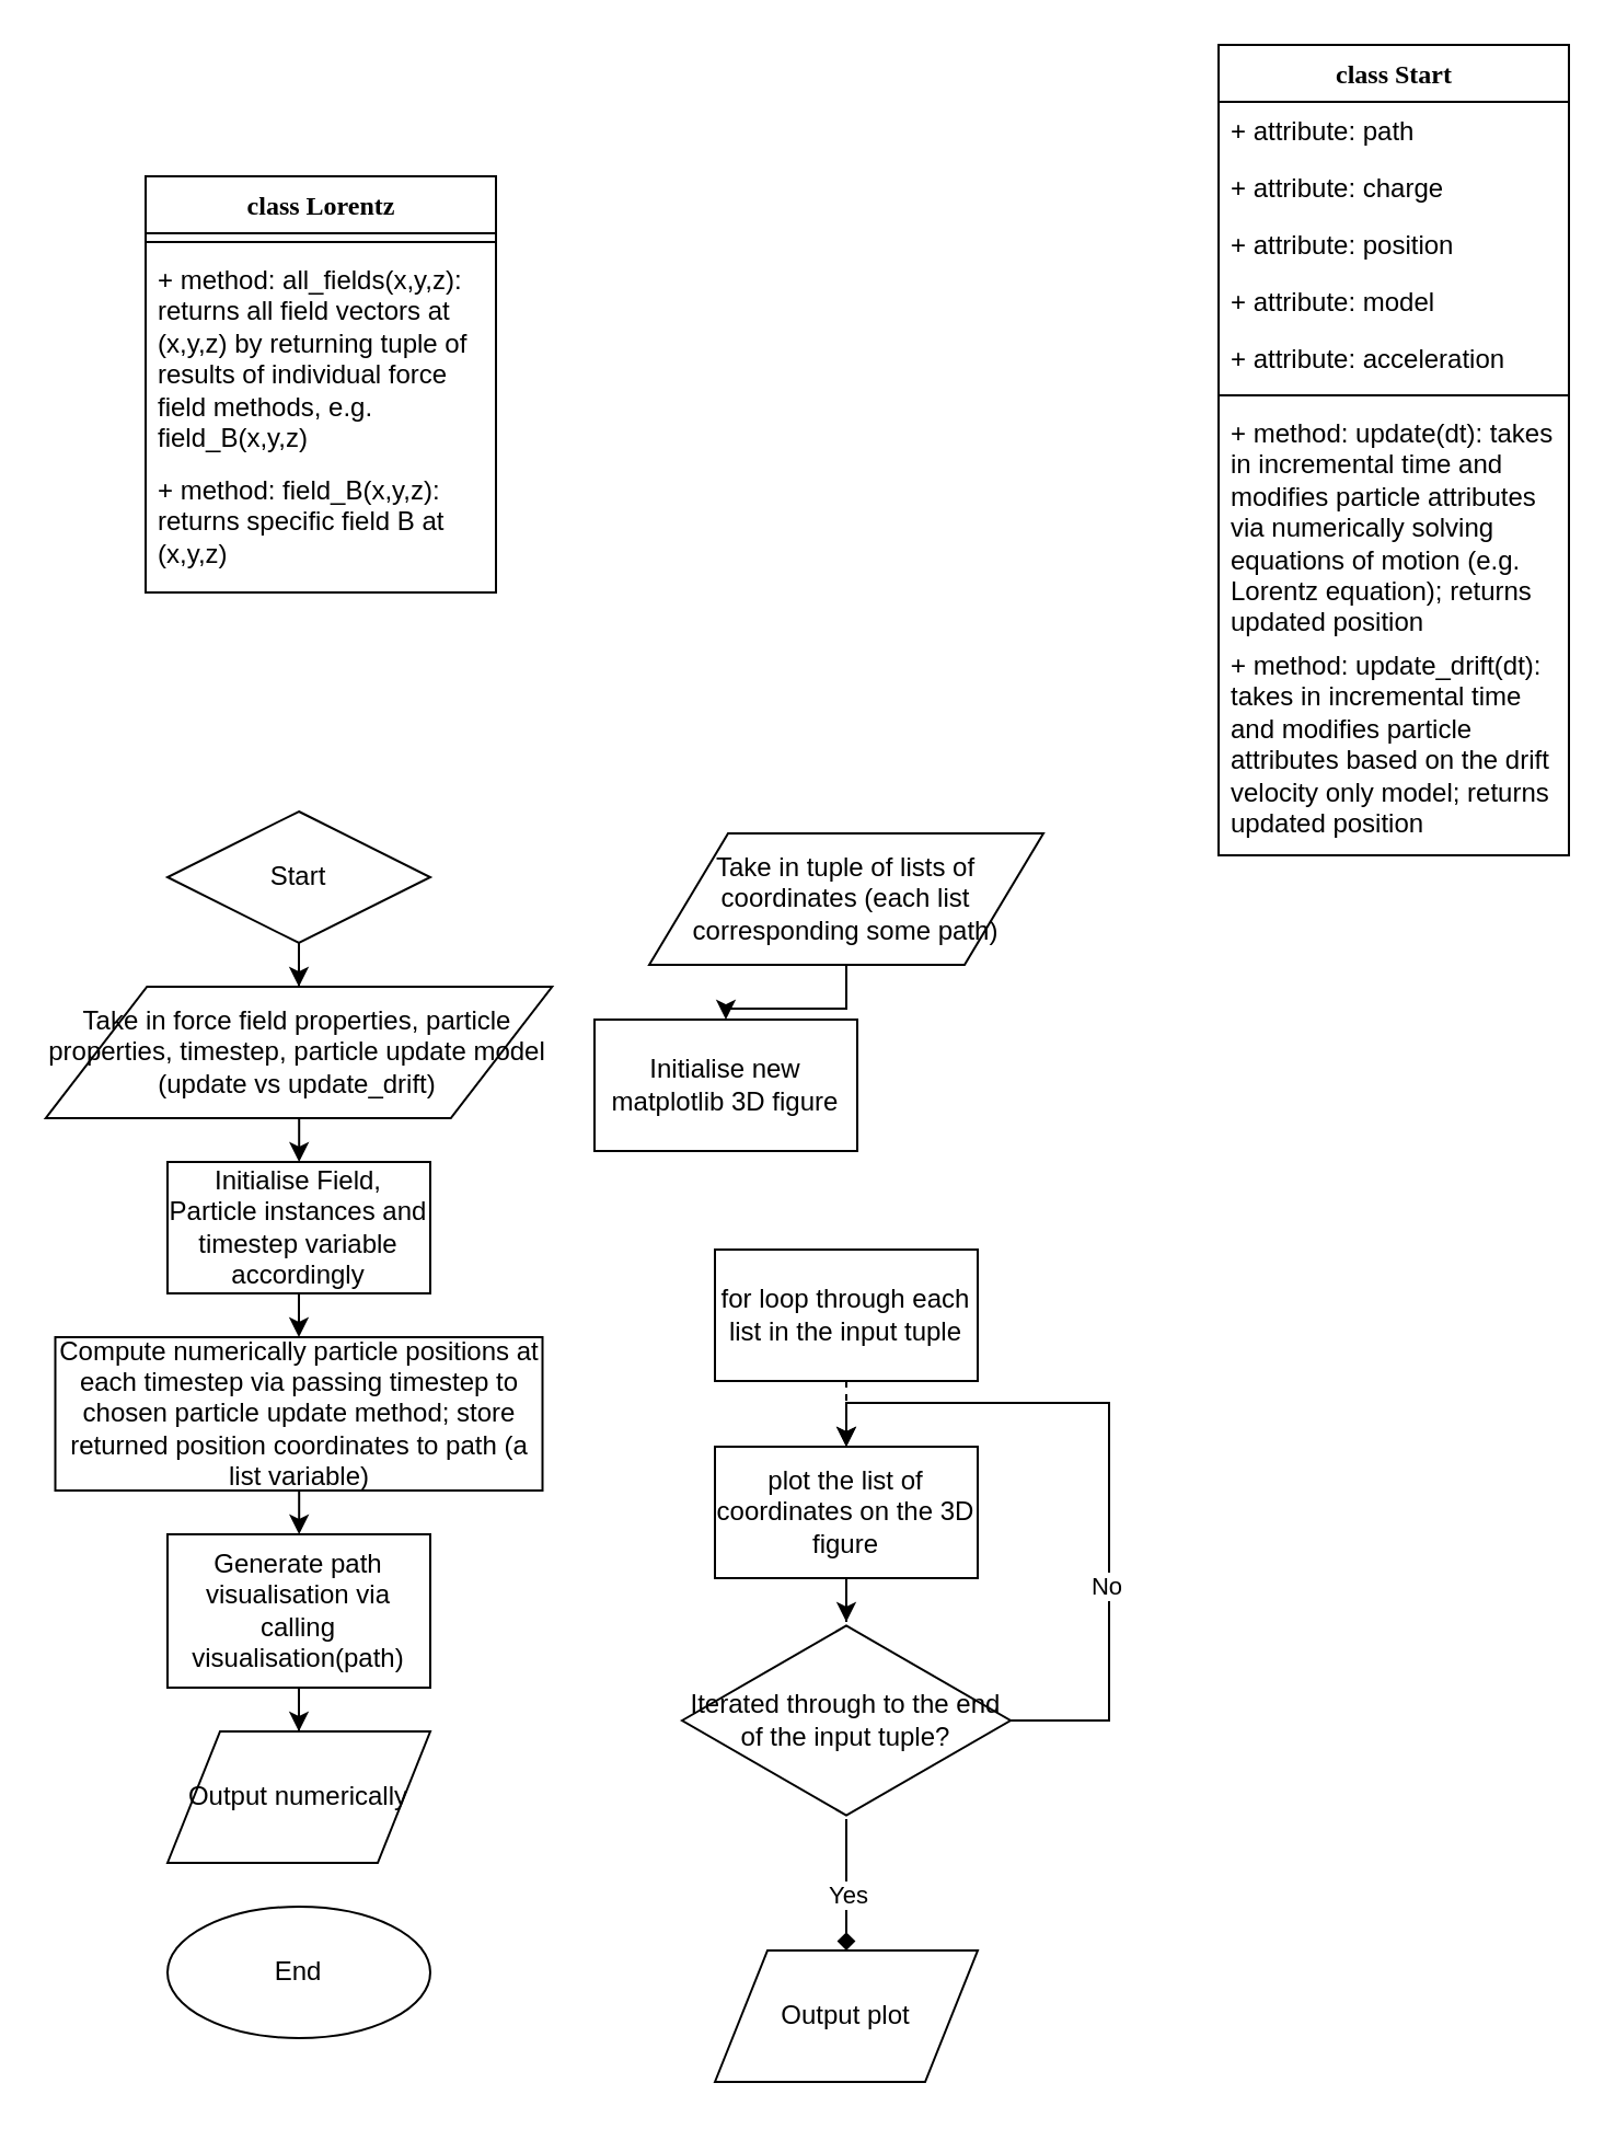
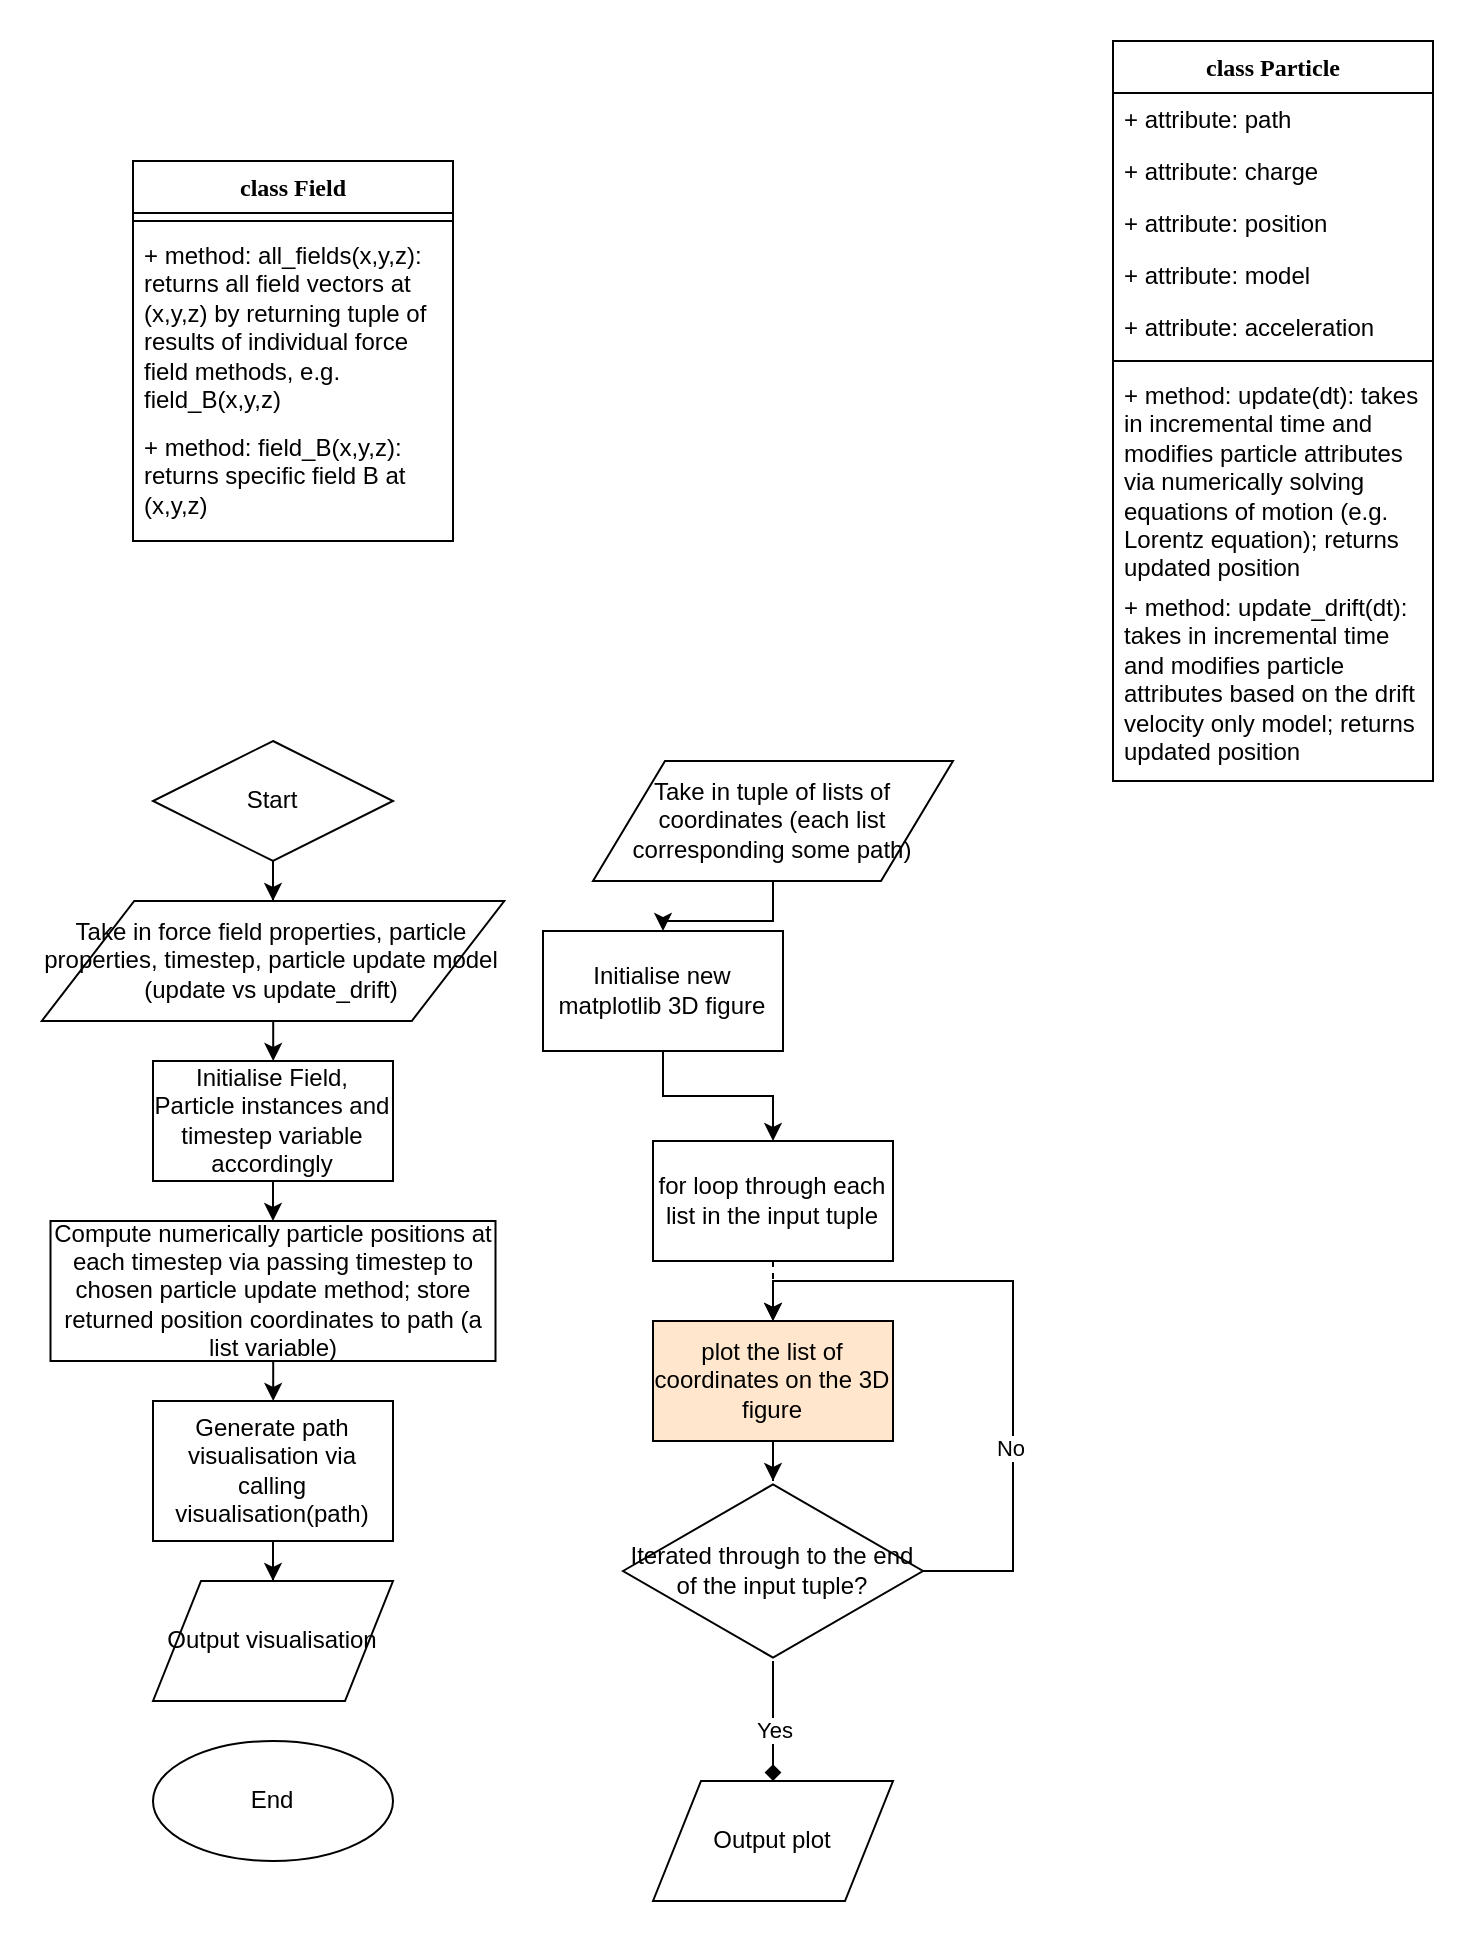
- <mxCell id="32" value="class Start" style="swimlane;html=1;fontStyle=1;align=center;verticalAlign=top;childLayout=stackLayout;horizontal=1;startSize=26;horizontalStack=0;resizeParent=1;resizeLast=0;collapsible=1;marginBottom=0;swimlaneFillColor=#ffffff;rounded=0;shadow=0;comic=0;labelBackgroundColor=none;strokeWidth=1;fillColor=none;fontFamily=Verdana;fontSize=12" parent="1" vertex="1"><mxGeometry x="556" y="20" width="160" height="370" as="geometry" /></mxCell>
+ <mxCell id="32" value="class Particle" style="swimlane;html=1;fontStyle=1;align=center;verticalAlign=top;childLayout=stackLayout;horizontal=1;startSize=26;horizontalStack=0;resizeParent=1;resizeLast=0;collapsible=1;marginBottom=0;swimlaneFillColor=#ffffff;rounded=0;shadow=0;comic=0;labelBackgroundColor=none;strokeWidth=1;fillColor=none;fontFamily=Verdana;fontSize=12" parent="1" vertex="1"><mxGeometry x="556" y="20" width="160" height="370" as="geometry" /></mxCell>
- <mxCell id="2" value="class Lorentz" style="swimlane;html=1;fontStyle=1;align=center;verticalAlign=top;childLayout=stackLayout;horizontal=1;startSize=26;horizontalStack=0;resizeParent=1;resizeLast=0;collapsible=1;marginBottom=0;swimlaneFillColor=#ffffff;rounded=0;shadow=0;comic=0;labelBackgroundColor=none;strokeWidth=1;fillColor=none;fontFamily=Verdana;fontSize=12" parent="1" vertex="1"><mxGeometry x="66" y="80" width="160" height="190" as="geometry" /></mxCell>
+ <mxCell id="2" value="class Field" style="swimlane;html=1;fontStyle=1;align=center;verticalAlign=top;childLayout=stackLayout;horizontal=1;startSize=26;horizontalStack=0;resizeParent=1;resizeLast=0;collapsible=1;marginBottom=0;swimlaneFillColor=#ffffff;rounded=0;shadow=0;comic=0;labelBackgroundColor=none;strokeWidth=1;fillColor=none;fontFamily=Verdana;fontSize=12" parent="1" vertex="1"><mxGeometry x="66" y="80" width="160" height="190" as="geometry" /></mxCell>
+ <mxCell id="24" value="" style="edgeStyle=orthogonalEdgeStyle;rounded=0;orthogonalLoop=1;jettySize=auto;html=1;" edge="1" parent="1" source="25" target="20"><mxGeometry relative="1" as="geometry" /></mxCell>
- <mxCell id="22" value="plot the list of coordinates on the 3D figure" style="rounded=0;whiteSpace=wrap;html=1;" vertex="1" parent="1"><mxGeometry x="326" y="660" width="120" height="60" as="geometry" /></mxCell>
+ <mxCell id="22" value="plot the list of coordinates on the 3D figure" style="rounded=0;whiteSpace=wrap;html=1;fillColor=#ffe6cc;" vertex="1" parent="1"><mxGeometry x="326" y="660" width="120" height="60" as="geometry" /></mxCell>
- <mxCell id="23" value="Output numerically" style="shape=parallelogram;perimeter=parallelogramPerimeter;whiteSpace=wrap;html=1;" vertex="1" parent="1"><mxGeometry x="76" y="790" width="120" height="60" as="geometry" /></mxCell>
+ <mxCell id="23" value="Output visualisation" style="shape=parallelogram;perimeter=parallelogramPerimeter;whiteSpace=wrap;html=1;" vertex="1" parent="1"><mxGeometry x="76" y="790" width="120" height="60" as="geometry" /></mxCell>
